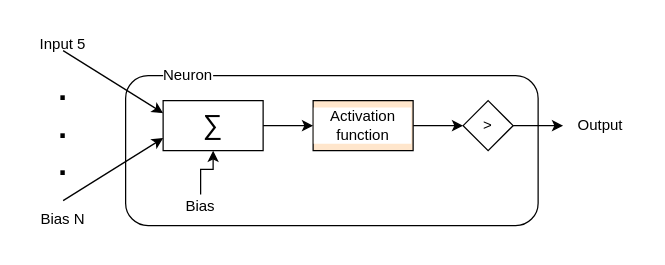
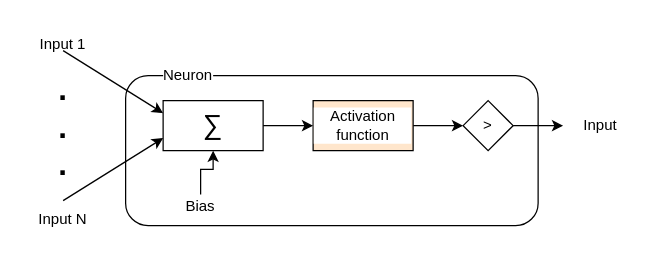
- <mxCell id="6" value="Input 5" style="text;html=1;strokeColor=none;fillColor=none;align=center;verticalAlign=middle;whiteSpace=wrap;rounded=0;fontSize=12;" vertex="1" parent="1"><mxGeometry x="20" y="20" width="60" height="30" as="geometry" /></mxCell>
+ <mxCell id="6" value="Input 1" style="text;html=1;strokeColor=none;fillColor=none;align=center;verticalAlign=middle;whiteSpace=wrap;rounded=0;fontSize=12;" vertex="1" parent="1"><mxGeometry x="20" y="20" width="60" height="30" as="geometry" /></mxCell>
- <mxCell id="14" value="Output" style="text;html=1;strokeColor=none;fillColor=none;align=center;verticalAlign=middle;whiteSpace=wrap;rounded=0;fontSize=12;" vertex="1" parent="1"><mxGeometry x="450" y="85" width="60" height="30" as="geometry" /></mxCell>
+ <mxCell id="14" value="Input" style="text;html=1;strokeColor=none;fillColor=none;align=center;verticalAlign=middle;whiteSpace=wrap;rounded=0;fontSize=12;" vertex="1" parent="1"><mxGeometry x="450" y="85" width="60" height="30" as="geometry" /></mxCell>
- <mxCell id="7" value="Bias N" style="text;html=1;strokeColor=none;fillColor=none;align=center;verticalAlign=middle;whiteSpace=wrap;rounded=0;fontSize=12;" vertex="1" parent="1"><mxGeometry x="20" y="160" width="60" height="30" as="geometry" /></mxCell>
+ <mxCell id="7" value="Input N" style="text;html=1;strokeColor=none;fillColor=none;align=center;verticalAlign=middle;whiteSpace=wrap;rounded=0;fontSize=12;" vertex="1" parent="1"><mxGeometry x="20" y="160" width="60" height="30" as="geometry" /></mxCell>
